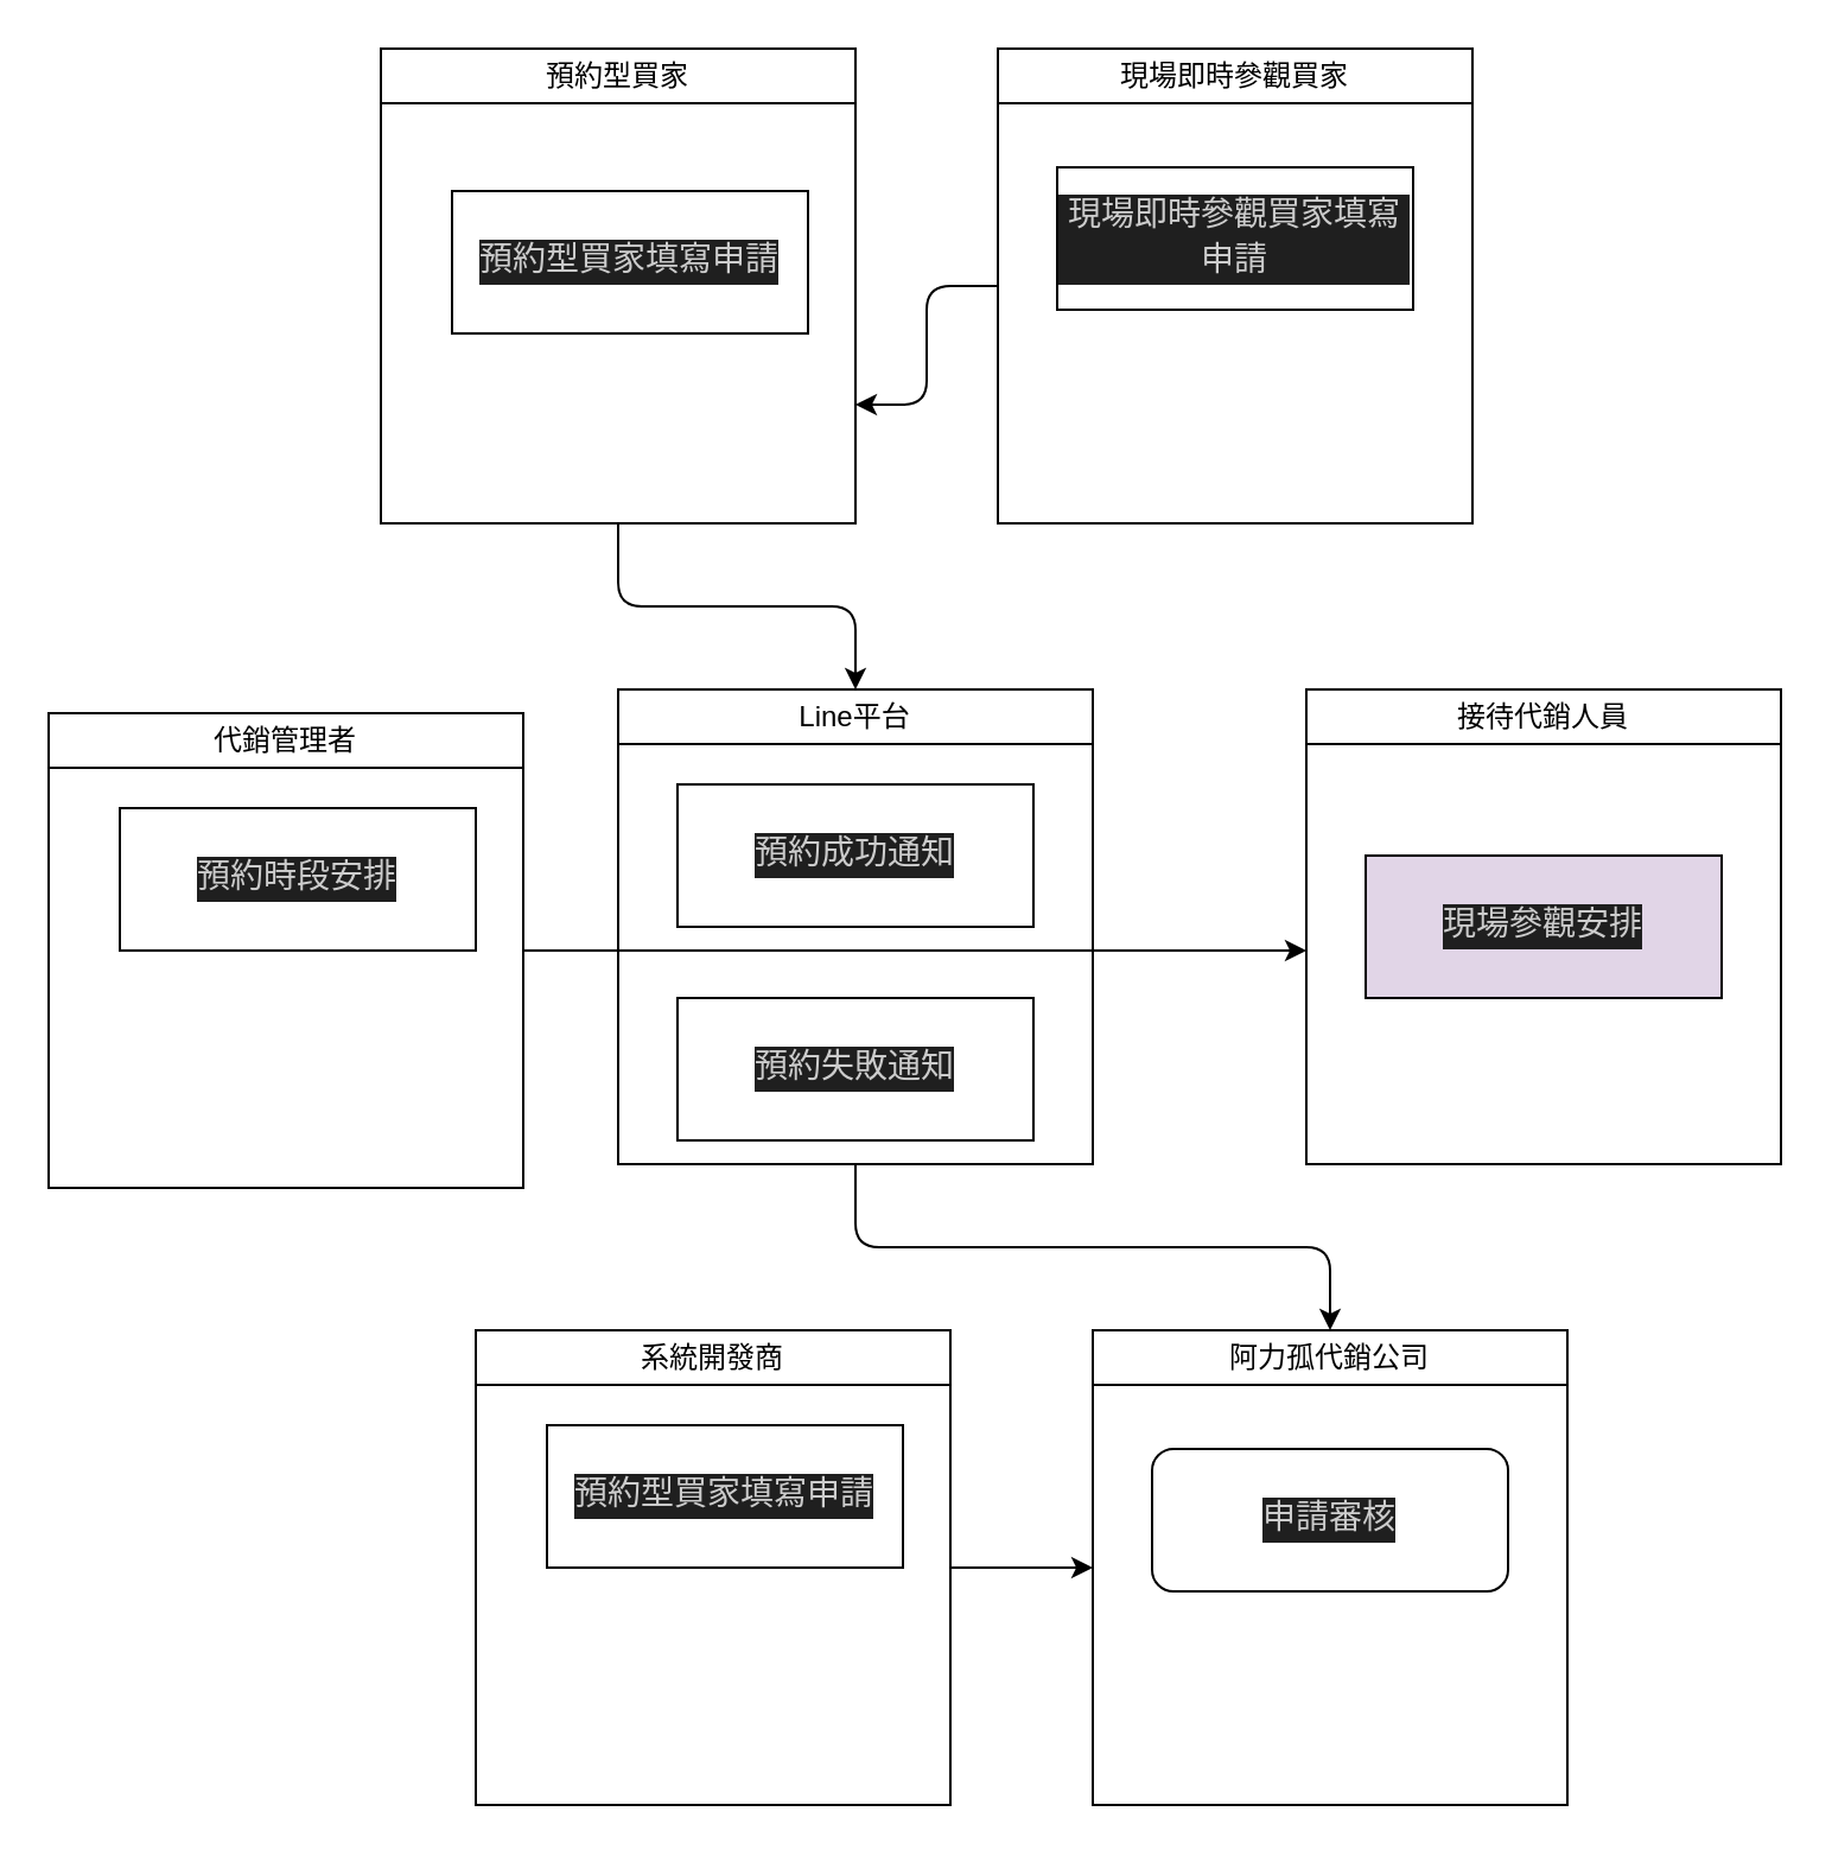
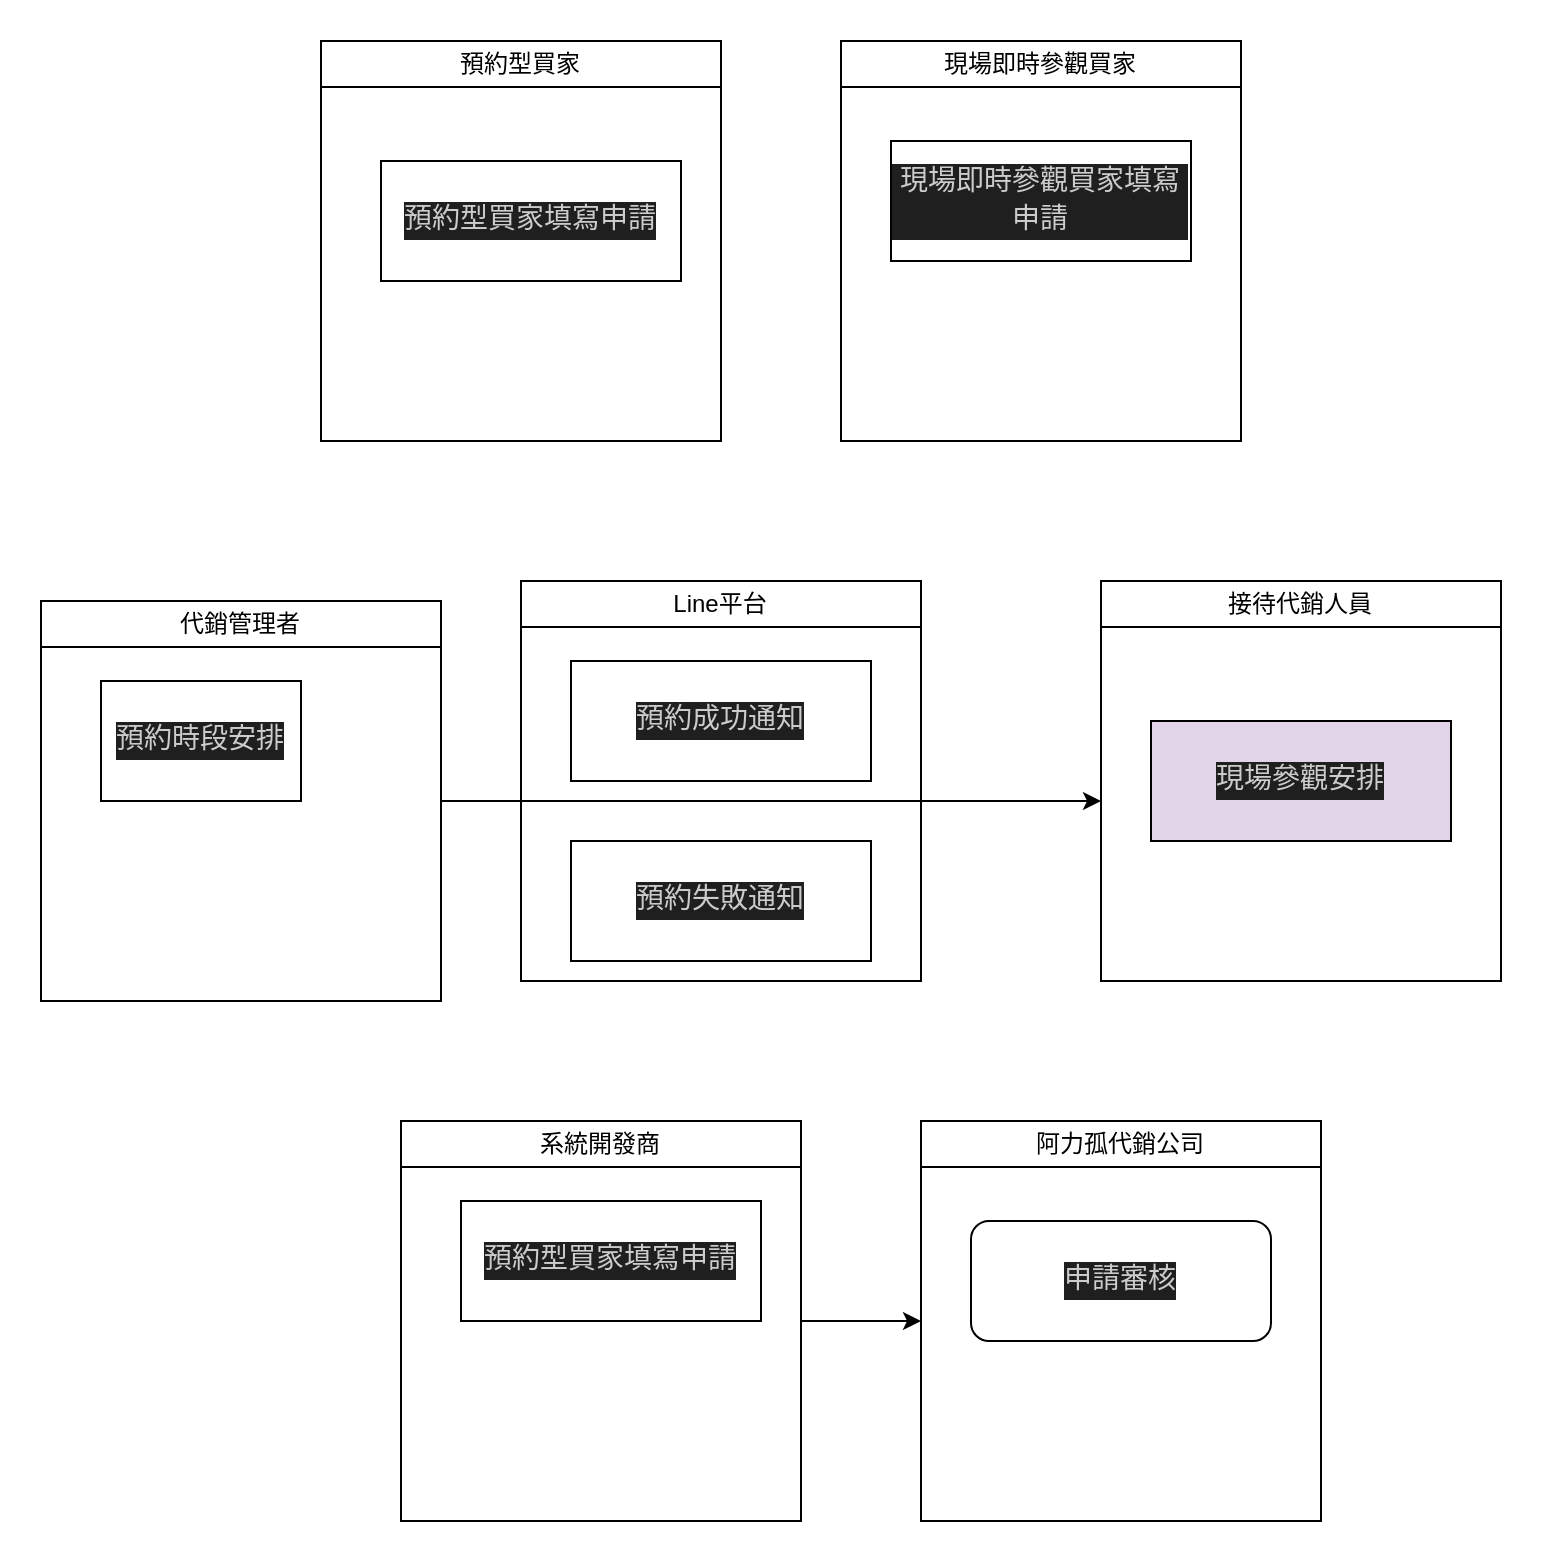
- <mxCell id="2" style="edgeStyle=orthogonalEdgeStyle;html=1;entryX=1;entryY=0.75;entryDx=0;entryDy=0;" edge="1" parent="1" source="3" target="6"><mxGeometry relative="1" as="geometry" /></mxCell>
- <mxCell id="5" style="edgeStyle=orthogonalEdgeStyle;html=1;" edge="1" parent="1" source="6" target="16"><mxGeometry relative="1" as="geometry" /></mxCell>
- <mxCell id="21" value="&lt;div style=&quot;color: rgb(204, 204, 204); background-color: rgb(31, 31, 31); font-family: Consolas, &amp;quot;Courier New&amp;quot;, monospace; font-size: 14px; line-height: 19px;&quot;&gt;&lt;div style=&quot;line-height: 19px;&quot;&gt;預約時段安排&lt;/div&gt;&lt;/div&gt;" style="whiteSpace=wrap;html=1;" vertex="1" parent="20"><mxGeometry x="30" y="40" width="150" height="60" as="geometry" /></mxCell>
+ <mxCell id="21" value="&lt;div style=&quot;color: rgb(204, 204, 204); background-color: rgb(31, 31, 31); font-family: Consolas, &amp;quot;Courier New&amp;quot;, monospace; font-size: 14px; line-height: 19px;&quot;&gt;&lt;div style=&quot;line-height: 19px;&quot;&gt;預約時段安排&lt;/div&gt;&lt;/div&gt;" style="whiteSpace=wrap;html=1;" vertex="1" parent="20"><mxGeometry x="30" y="40" width="100" height="60" as="geometry" /></mxCell>
- <mxCell id="15" style="edgeStyle=orthogonalEdgeStyle;html=1;entryX=0.5;entryY=0;entryDx=0;entryDy=0;" edge="1" parent="1" source="16" target="11"><mxGeometry relative="1" as="geometry" /></mxCell>
